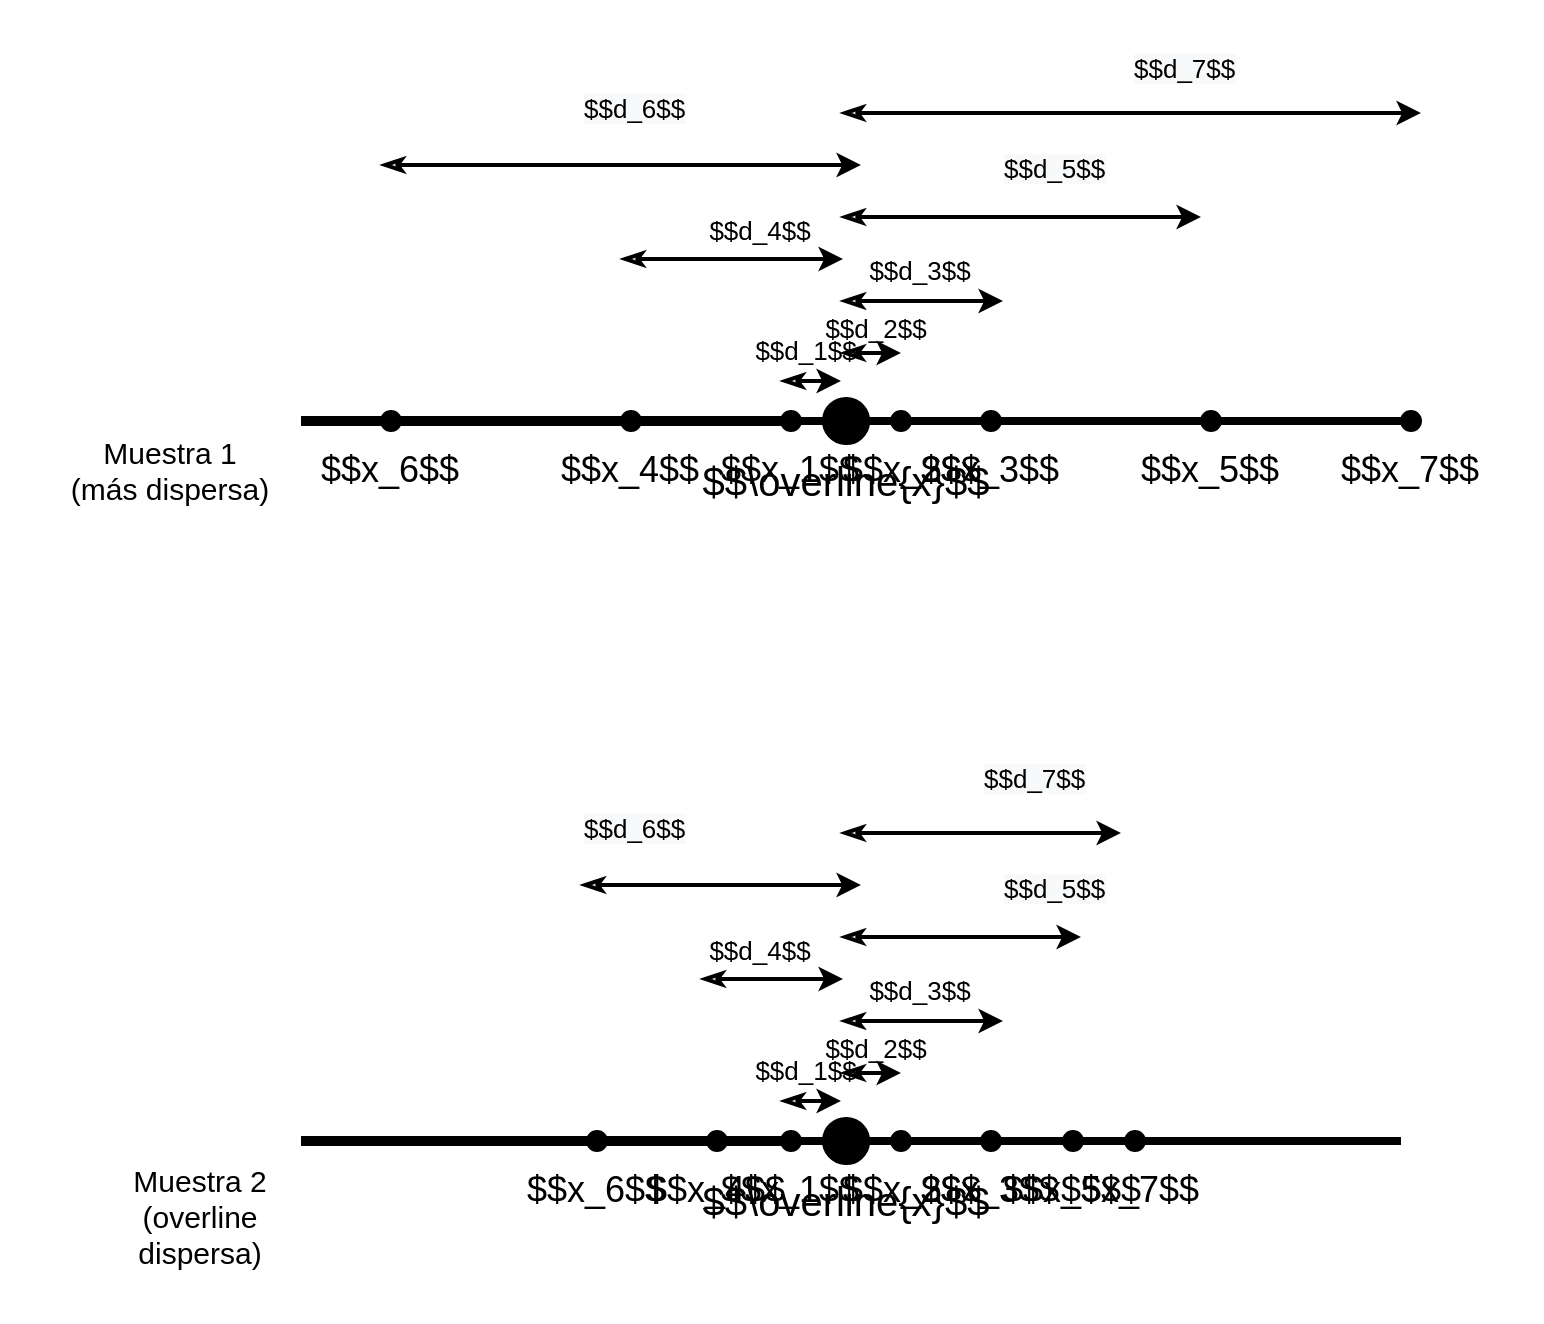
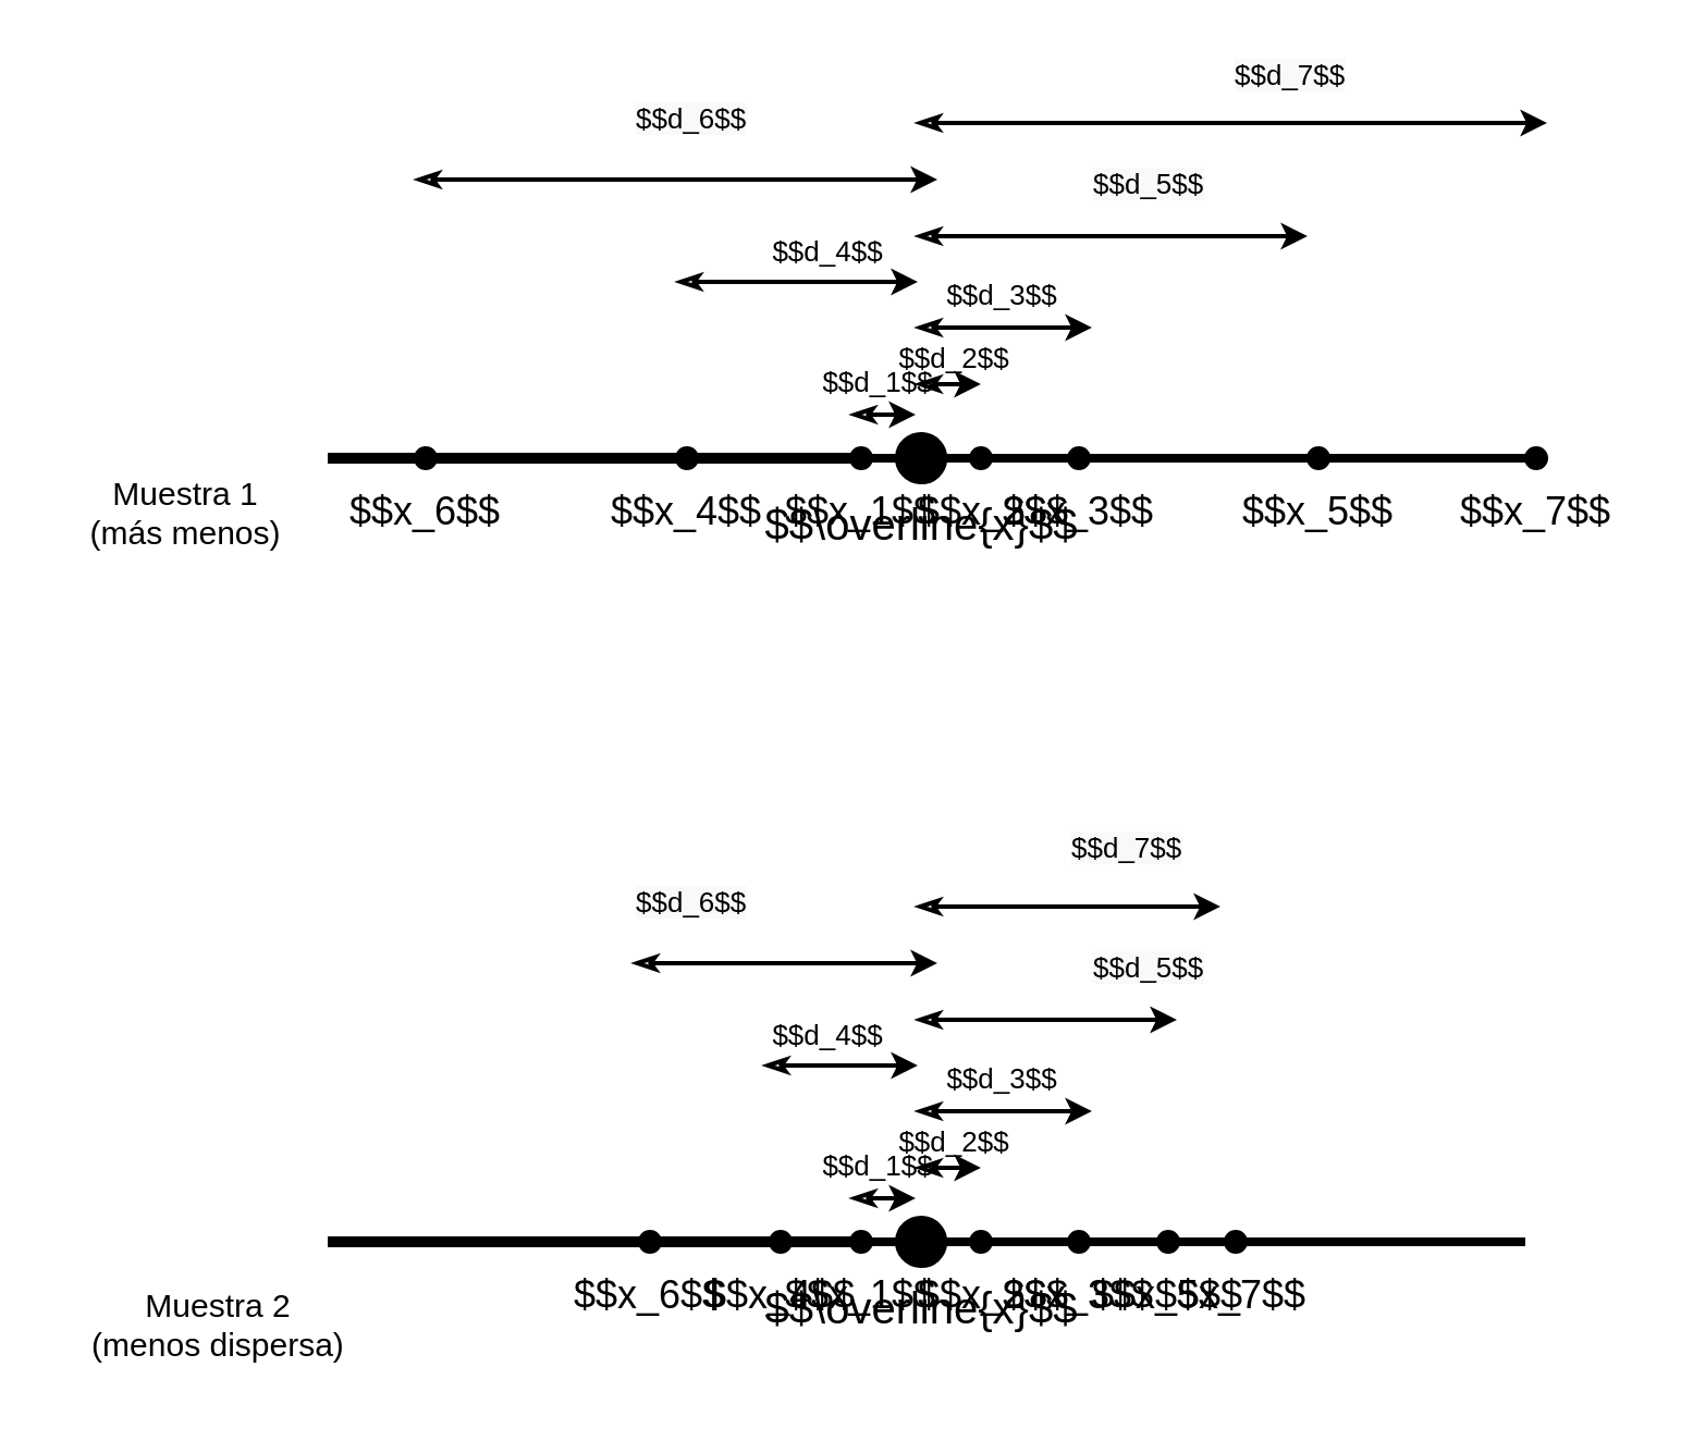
- <mxCell id="66" value="&lt;font style=&quot;font-size: 15px&quot;&gt;Muestra 1&lt;br&gt;(más dispersa)&lt;br&gt;&lt;/font&gt;" style="text;html=1;strokeColor=none;fillColor=none;align=center;verticalAlign=middle;whiteSpace=wrap;rounded=0;" vertex="1" parent="1"><mxGeometry x="20" y="202.5" width="130" height="65" as="geometry" /></mxCell>
+ <mxCell id="66" value="&lt;font style=&quot;font-size: 15px&quot;&gt;Muestra 1&lt;br&gt;(más menos)&lt;br&gt;&lt;/font&gt;" style="text;html=1;strokeColor=none;fillColor=none;align=center;verticalAlign=middle;whiteSpace=wrap;rounded=0;" vertex="1" parent="1"><mxGeometry x="20" y="202.5" width="130" height="65" as="geometry" /></mxCell>
- <mxCell id="67" value="&lt;font style=&quot;font-size: 15px&quot;&gt;Muestra 2&lt;br&gt;(overline dispersa)&lt;br&gt;&lt;/font&gt;" style="text;html=1;strokeColor=none;fillColor=none;align=center;verticalAlign=middle;whiteSpace=wrap;rounded=0;" vertex="1" parent="1"><mxGeometry x="40" y="575" width="120" height="65" as="geometry" /></mxCell>
+ <mxCell id="67" value="&lt;font style=&quot;font-size: 15px&quot;&gt;Muestra 2&lt;br&gt;(menos dispersa)&lt;br&gt;&lt;/font&gt;" style="text;html=1;strokeColor=none;fillColor=none;align=center;verticalAlign=middle;whiteSpace=wrap;rounded=0;" vertex="1" parent="1"><mxGeometry x="40" y="575" width="120" height="65" as="geometry" /></mxCell>
